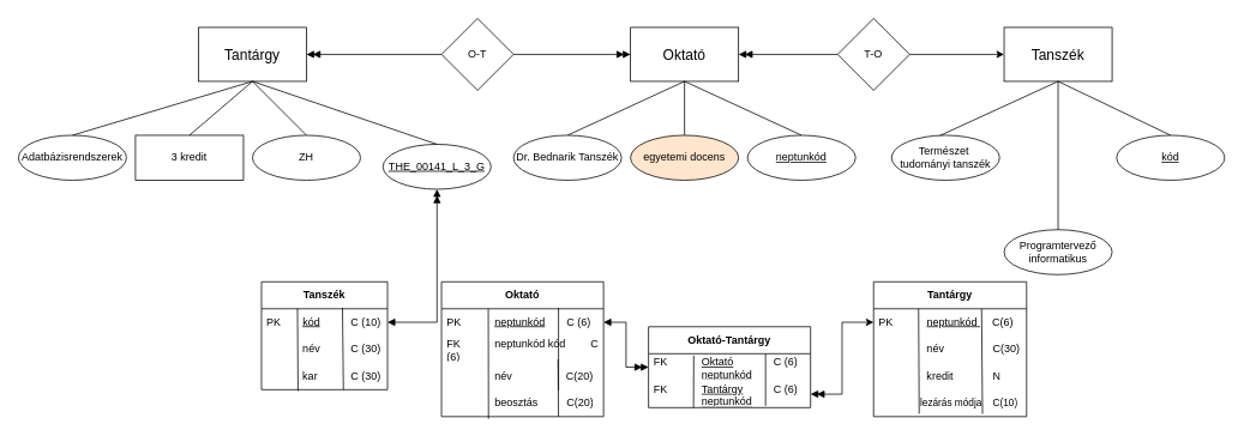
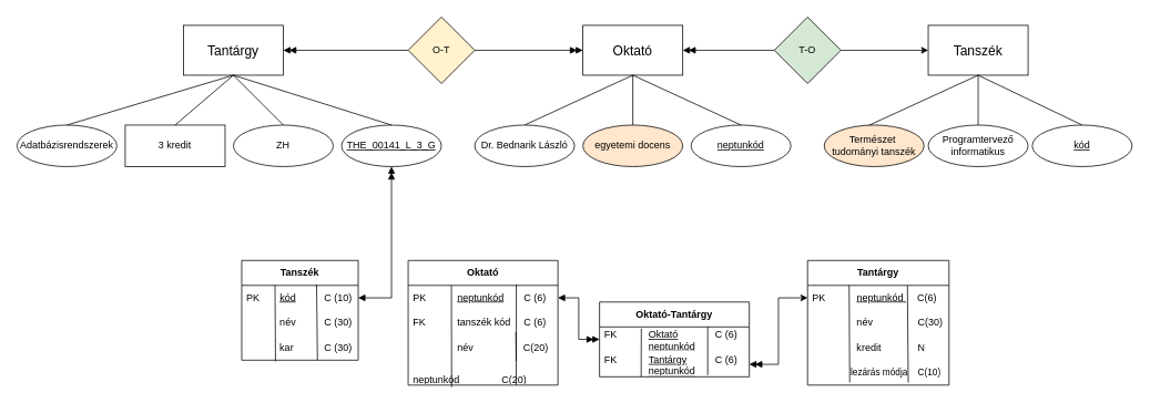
- <mxCell id="25" value="O-T" style="rhombus;whiteSpace=wrap;html=1;" parent="1" vertex="1"><mxGeometry x="490" y="20" width="80" height="80" as="geometry" /></mxCell>
+ <mxCell id="25" value="O-T" style="rhombus;whiteSpace=wrap;html=1;fillColor=#fff2cc;" parent="1" vertex="1"><mxGeometry x="490" y="20" width="80" height="80" as="geometry" /></mxCell>
- <mxCell id="26" value="T-O" style="rhombus;whiteSpace=wrap;html=1;" parent="1" vertex="1"><mxGeometry x="930" y="20" width="80" height="80" as="geometry" /></mxCell>
+ <mxCell id="26" value="T-O" style="rhombus;whiteSpace=wrap;html=1;fillColor=#d5e8d4;" parent="1" vertex="1"><mxGeometry x="930" y="20" width="80" height="80" as="geometry" /></mxCell>
- <mxCell id="18" value="Dr. Bednarik Tanszék" style="ellipse;whiteSpace=wrap;html=1;" parent="1" vertex="1"><mxGeometry x="570" y="150" width="120" height="50" as="geometry" /></mxCell>
+ <mxCell id="18" value="Dr. Bednarik László" style="ellipse;whiteSpace=wrap;html=1;" parent="1" vertex="1"><mxGeometry x="570" y="150" width="120" height="50" as="geometry" /></mxCell>
- <mxCell id="24" value="Természet&amp;nbsp;&lt;div&gt;tudományi tanszék&lt;/div&gt;" style="ellipse;whiteSpace=wrap;html=1;" parent="1" vertex="1"><mxGeometry x="990" y="150" width="120" height="50" as="geometry" /></mxCell>
+ <mxCell id="24" value="Természet&amp;nbsp;&lt;div&gt;tudományi tanszék&lt;/div&gt;" style="ellipse;whiteSpace=wrap;html=1;fillColor=#ffe6cc;" parent="1" vertex="1"><mxGeometry x="990" y="150" width="120" height="50" as="geometry" /></mxCell>
- <mxCell id="8" value="&lt;u&gt;THE_00141_L_3_G&lt;/u&gt;" style="ellipse;whiteSpace=wrap;html=1;" parent="1" vertex="1"><mxGeometry x="425" y="160" width="120" height="50" as="geometry" /></mxCell>
+ <mxCell id="8" value="&lt;u&gt;THE_00141_L_3_G&lt;/u&gt;" style="ellipse;whiteSpace=wrap;html=1;" parent="1" vertex="1"><mxGeometry x="410" y="150" width="120" height="50" as="geometry" /></mxCell>
- <mxCell id="19" value="Programtervező&lt;div&gt;informatikus&lt;/div&gt;" style="ellipse;whiteSpace=wrap;html=1;" parent="1" vertex="1"><mxGeometry x="1115" y="255" width="120" height="50" as="geometry" /></mxCell>
+ <mxCell id="19" value="Programtervező&lt;div&gt;informatikus&lt;/div&gt;" style="ellipse;whiteSpace=wrap;html=1;" parent="1" vertex="1"><mxGeometry x="1115" y="150" width="120" height="50" as="geometry" /></mxCell>
- <mxCell id="41" value="FK&lt;span style=&quot;white-space: pre;&quot;&gt;&#09;&lt;/span&gt;&lt;span style=&quot;white-space: pre;&quot;&gt;&#09;&lt;/span&gt;neptunkód kód&lt;span style=&quot;white-space: pre;&quot;&gt;&#09;&lt;/span&gt;C (6)" style="text;strokeColor=none;fillColor=none;align=left;verticalAlign=middle;spacingLeft=4;spacingRight=4;overflow=hidden;points=[[0,0.5],[1,0.5]];portConstraint=eastwest;rotatable=0;whiteSpace=wrap;html=1;" parent="37" vertex="1"><mxGeometry y="60" width="180" height="30" as="geometry" /></mxCell>
+ <mxCell id="41" value="FK&lt;span style=&quot;white-space: pre;&quot;&gt;&#09;&lt;/span&gt;&lt;span style=&quot;white-space: pre;&quot;&gt;&#09;&lt;/span&gt;tanszék kód&lt;span style=&quot;white-space: pre;&quot;&gt;&#09;&lt;/span&gt;C (6)" style="text;strokeColor=none;fillColor=none;align=left;verticalAlign=middle;spacingLeft=4;spacingRight=4;overflow=hidden;points=[[0,0.5],[1,0.5]];portConstraint=eastwest;rotatable=0;whiteSpace=wrap;html=1;" parent="37" vertex="1"><mxGeometry y="60" width="180" height="30" as="geometry" /></mxCell>
- <mxCell id="44" value="&lt;span style=&quot;white-space: pre;&quot;&gt;&#09;&lt;/span&gt;&amp;nbsp; &amp;nbsp; &amp;nbsp; &amp;nbsp; beosztás&lt;span style=&quot;white-space: pre;&quot;&gt;&#09;&lt;/span&gt;&lt;span style=&quot;white-space: pre;&quot;&gt;&#09;&lt;/span&gt;C(20)" style="text;strokeColor=none;fillColor=none;align=left;verticalAlign=middle;spacingLeft=4;spacingRight=4;overflow=hidden;points=[[0,0.5],[1,0.5]];portConstraint=eastwest;rotatable=0;whiteSpace=wrap;html=1;" parent="37" vertex="1"><mxGeometry y="120" width="180" height="30" as="geometry" /></mxCell>
+ <mxCell id="44" value="&lt;span style=&quot;white-space: pre;&quot;&gt;&#09;&lt;/span&gt;&amp;nbsp; &amp;nbsp; &amp;nbsp; &amp;nbsp; neptunkód&lt;span style=&quot;white-space: pre;&quot;&gt;&#09;&lt;/span&gt;&lt;span style=&quot;white-space: pre;&quot;&gt;&#09;&lt;/span&gt;C(20)" style="text;strokeColor=none;fillColor=none;align=left;verticalAlign=middle;spacingLeft=4;spacingRight=4;overflow=hidden;points=[[0,0.5],[1,0.5]];portConstraint=eastwest;rotatable=0;whiteSpace=wrap;html=1;" parent="37" vertex="1"><mxGeometry y="120" width="180" height="30" as="geometry" /></mxCell>
